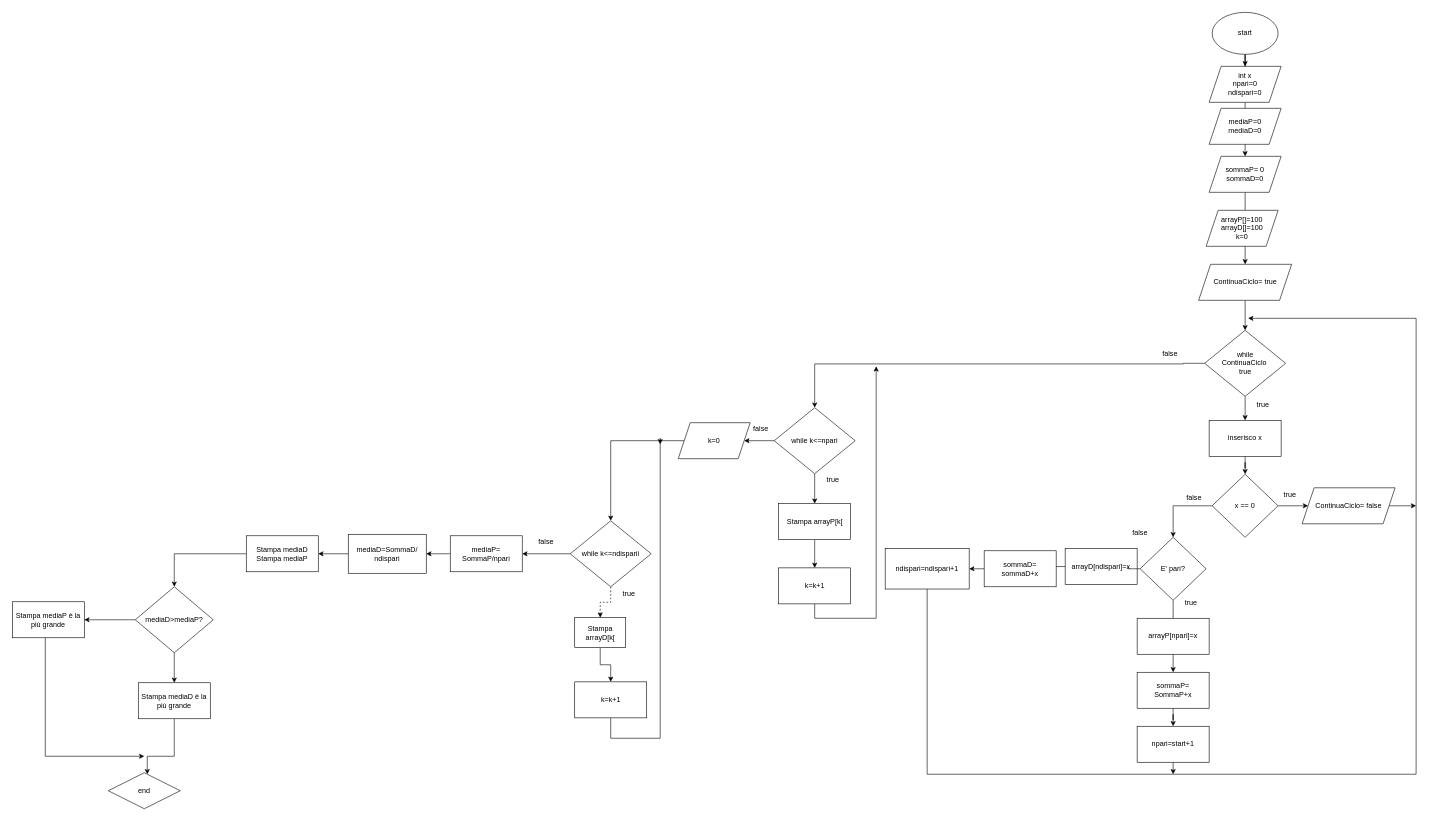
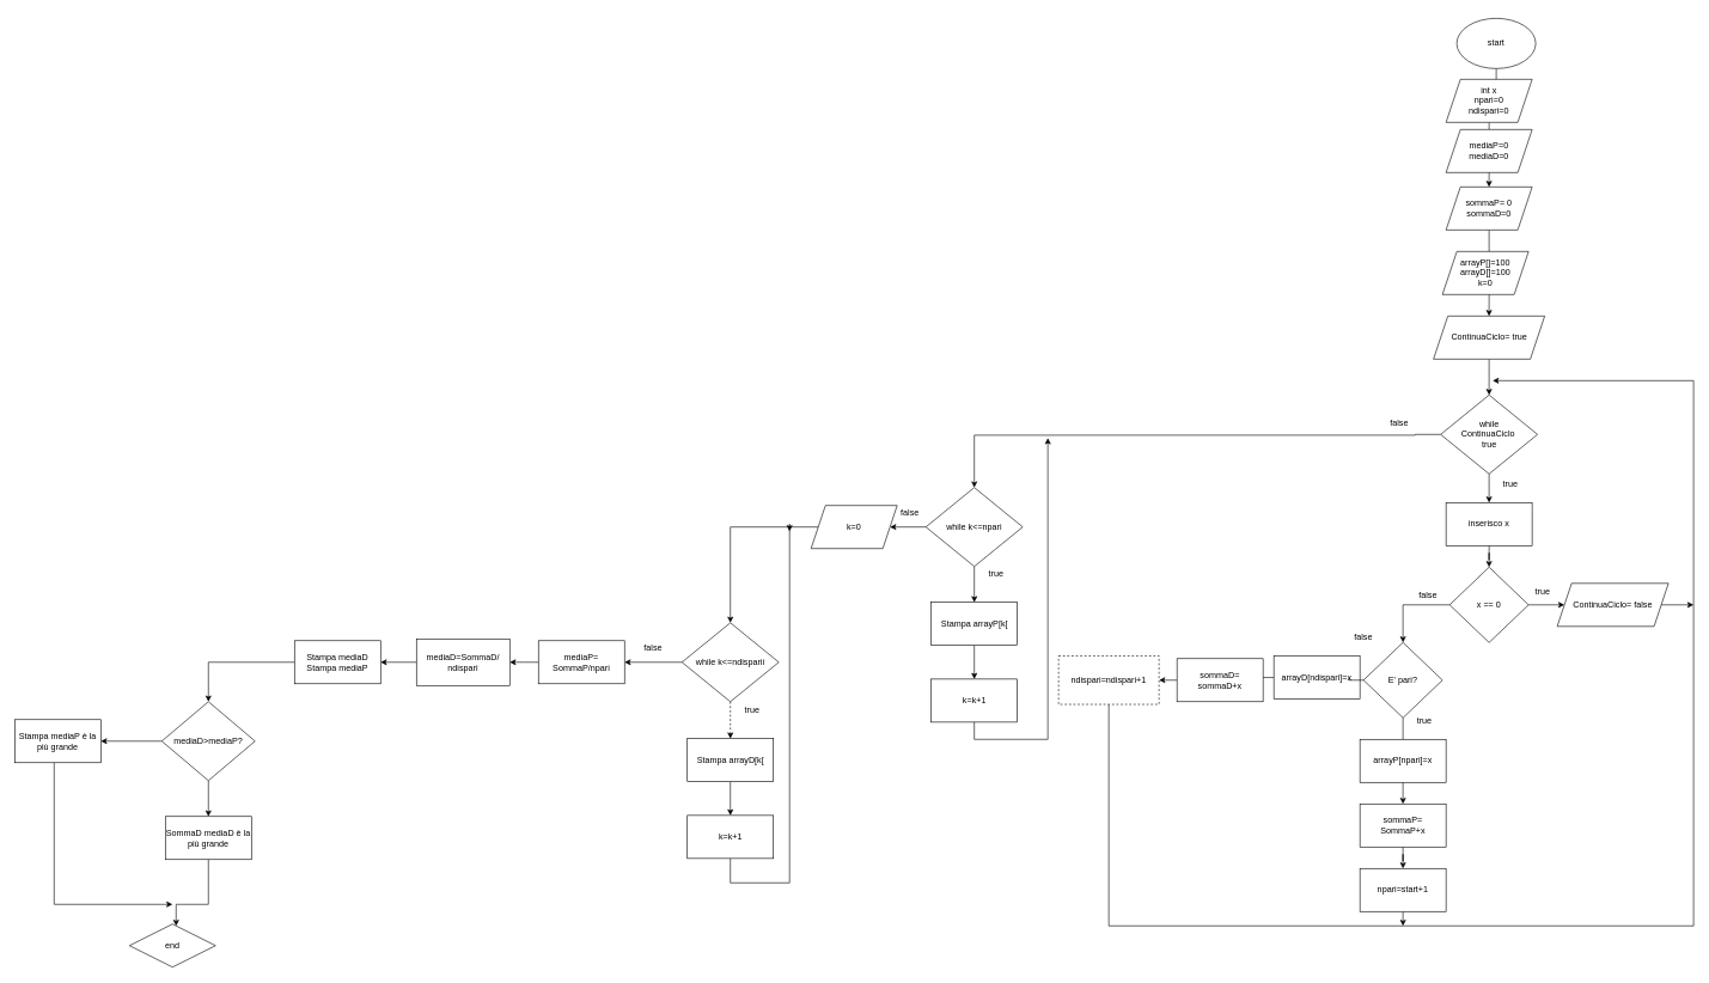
- <mxCell id="3" value="start" style="ellipse;whiteSpace=wrap;html=1;" vertex="1" parent="1"><mxGeometry x="2020" y="20" width="110" height="70" as="geometry" /></mxCell>
+ <mxCell id="3" value="start" style="ellipse;whiteSpace=wrap;html=1;" vertex="1" parent="1"><mxGeometry x="2030" y="25" width="110" height="70" as="geometry" /></mxCell>
- <mxCell id="35" value="ndispari=ndispari+1" style="whiteSpace=wrap;html=1;" vertex="1" parent="1"><mxGeometry x="1475" y="913.75" width="140" height="67.5" as="geometry" /></mxCell>
+ <mxCell id="35" value="ndispari=ndispari+1" style="whiteSpace=wrap;html=1;dashed=1;" vertex="1" parent="1"><mxGeometry x="1475" y="913.75" width="140" height="67.5" as="geometry" /></mxCell>
- <mxCell id="70" value="Stampa arrayD[k[" style="whiteSpace=wrap;html=1;" vertex="1" parent="1"><mxGeometry x="957.5" y="1029" width="85" height="50" as="geometry" /></mxCell>
+ <mxCell id="70" value="Stampa arrayD[k[" style="whiteSpace=wrap;html=1;" vertex="1" parent="1"><mxGeometry x="957.5" y="1029" width="120" height="60" as="geometry" /></mxCell>
- <mxCell id="47" value="Stampa mediaD è la più grande" style="whiteSpace=wrap;html=1;" vertex="1" parent="1"><mxGeometry x="230" y="1137.5" width="120" height="60" as="geometry" /></mxCell>
+ <mxCell id="47" value="SommaD mediaD è la più grande" style="whiteSpace=wrap;html=1;" vertex="1" parent="1"><mxGeometry x="230" y="1137.5" width="120" height="60" as="geometry" /></mxCell>
